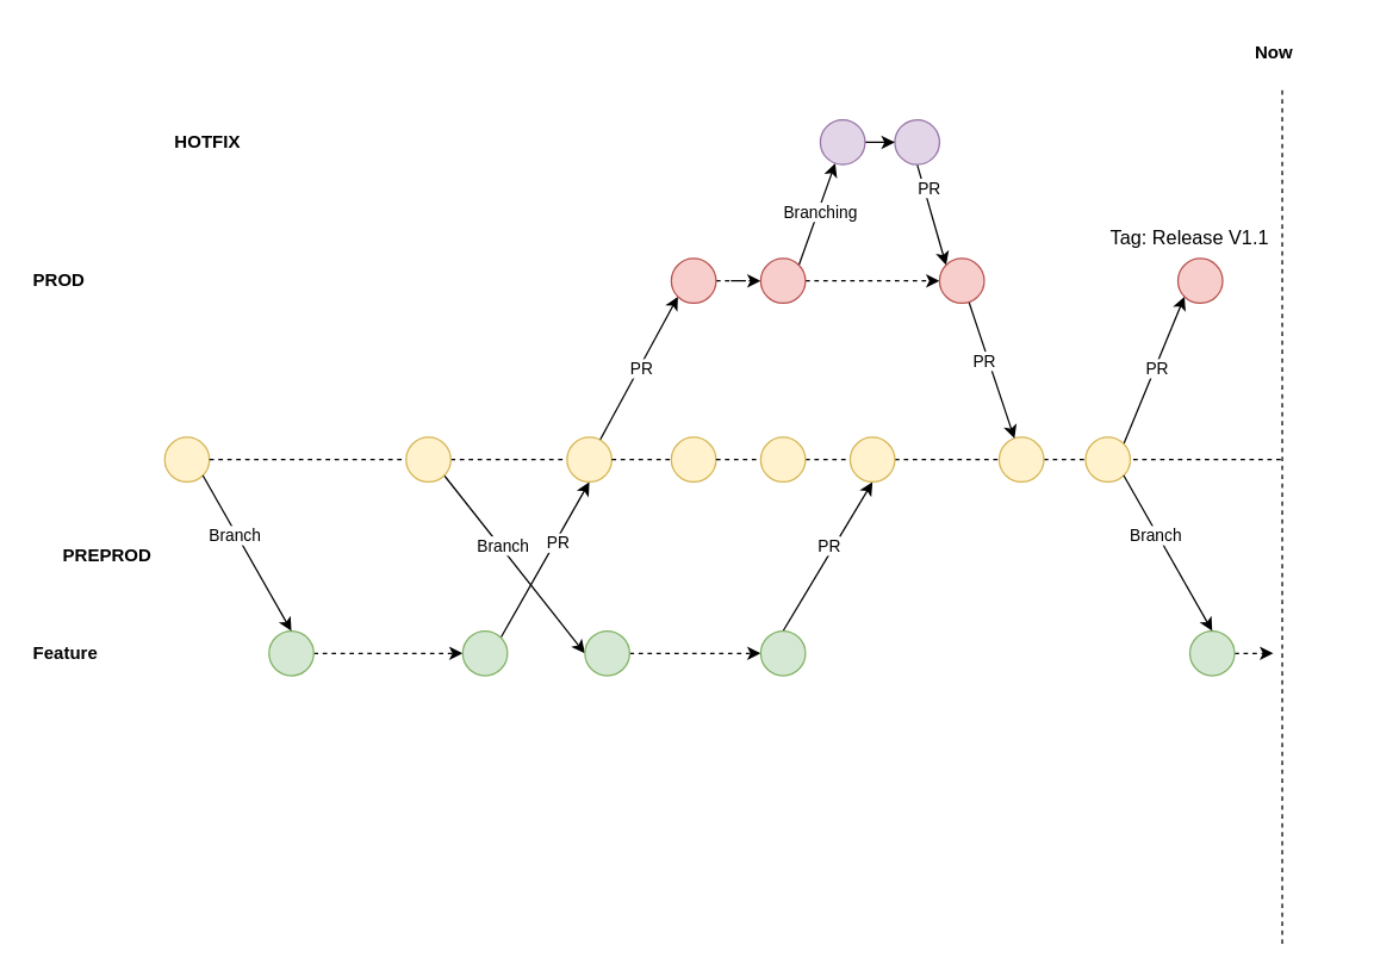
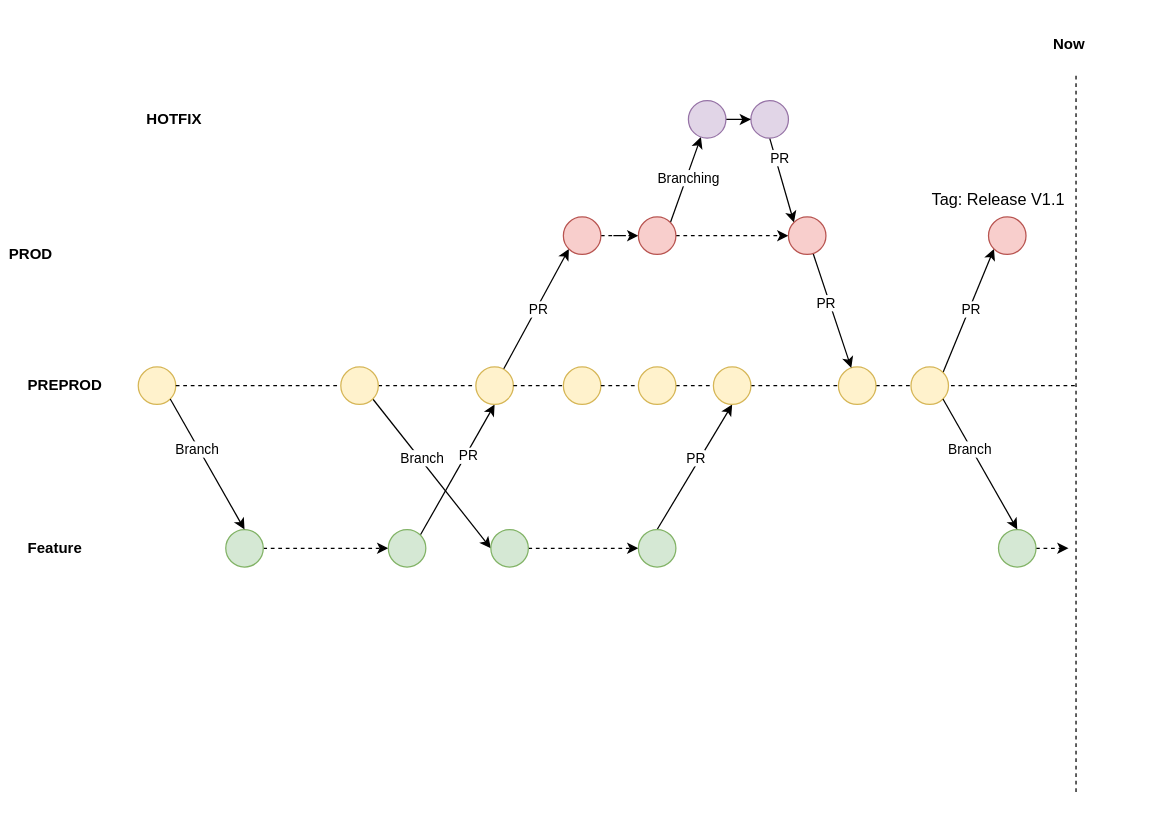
- <mxCell id="19" value="PROD" style="text;html=1;strokeColor=none;fillColor=none;align=left;verticalAlign=middle;whiteSpace=wrap;rounded=0;fontStyle=1" vertex="1" parent="1"><mxGeometry x="20" y="173" width="60" height="30" as="geometry" /></mxCell>
+ <mxCell id="19" value="PROD" style="text;html=1;strokeColor=none;fillColor=none;align=left;verticalAlign=middle;whiteSpace=wrap;rounded=0;fontStyle=1" vertex="1" parent="1"><mxGeometry x="5" y="188" width="60" height="30" as="geometry" /></mxCell>
- <mxCell id="8" value="PREPROD" style="text;html=1;strokeColor=none;fillColor=none;align=left;verticalAlign=middle;whiteSpace=wrap;rounded=0;fontStyle=1" vertex="1" parent="1"><mxGeometry x="40" y="358" width="60" height="30" as="geometry" /></mxCell>
+ <mxCell id="8" value="PREPROD" style="text;html=1;strokeColor=none;fillColor=none;align=left;verticalAlign=middle;whiteSpace=wrap;rounded=0;fontStyle=1" vertex="1" parent="1"><mxGeometry x="20" y="293" width="60" height="30" as="geometry" /></mxCell>
